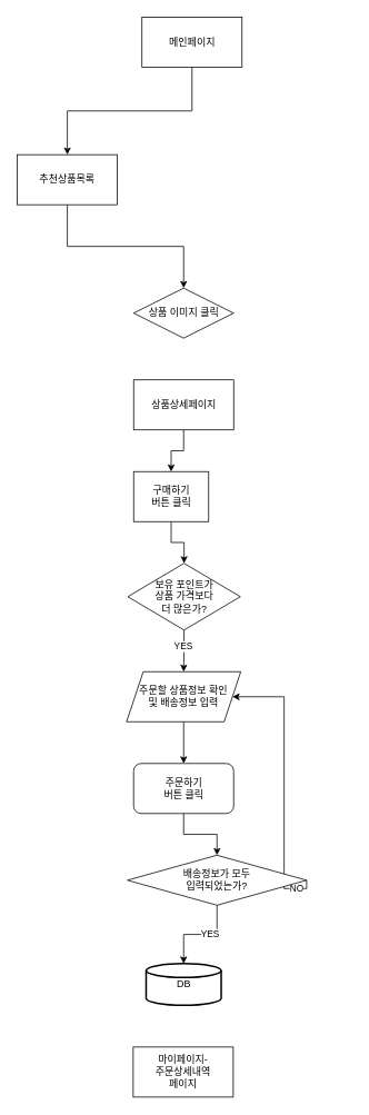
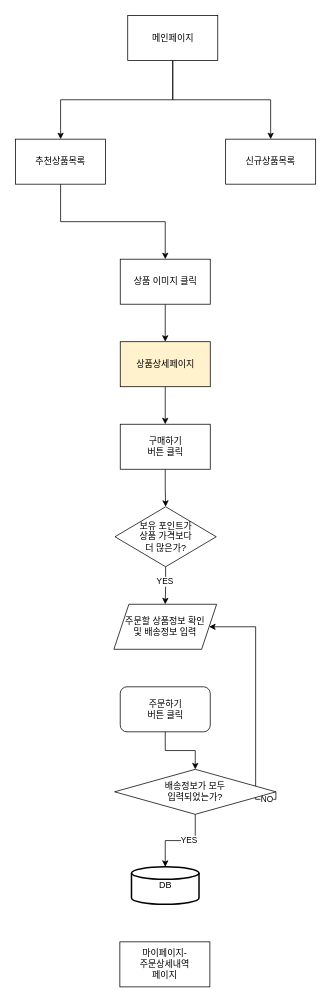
+ <mxCell id="3" style="edgeStyle=orthogonalEdgeStyle;rounded=0;orthogonalLoop=1;jettySize=auto;html=1;entryX=0.5;entryY=0;entryDx=0;entryDy=0;exitX=0.5;exitY=1;exitDx=0;exitDy=0;" edge="1" parent="1" source="4" target="7"><mxGeometry relative="1" as="geometry" /></mxCell>
+ <mxCell id="7" value="신규상품목록" style="rounded=0;whiteSpace=wrap;html=1;" vertex="1" parent="1"><mxGeometry x="300" y="185" width="120" height="60" as="geometry" /></mxCell>
- <mxCell id="9" value="상품 이미지 클릭" style="rhombus;whiteSpace=wrap;html=1;" vertex="1" parent="1"><mxGeometry x="159.5" y="345" width="120" height="60" as="geometry" /></mxCell>
+ <mxCell id="9" value="상품 이미지 클릭" style="rounded=0;whiteSpace=wrap;html=1;" vertex="1" parent="1"><mxGeometry x="159.5" y="345" width="120" height="60" as="geometry" /></mxCell>
+ <mxCell id="8" value="" style="edgeStyle=orthogonalEdgeStyle;rounded=0;orthogonalLoop=1;jettySize=auto;html=1;entryX=0.5;entryY=0;entryDx=0;entryDy=0;" edge="1" parent="1" source="9" target="11"><mxGeometry relative="1" as="geometry" /></mxCell>
- <mxCell id="11" value="상품상세페이지" style="rounded=0;whiteSpace=wrap;html=1;" vertex="1" parent="1"><mxGeometry x="159.5" y="455" width="120" height="60" as="geometry" /></mxCell>
+ <mxCell id="11" value="상품상세페이지" style="rounded=0;whiteSpace=wrap;html=1;fillColor=#fff2cc;" vertex="1" parent="1"><mxGeometry x="159.5" y="455" width="120" height="60" as="geometry" /></mxCell>
- <mxCell id="13" value="구매하기&lt;br&gt;버튼 클릭" style="rounded=0;whiteSpace=wrap;html=1;" vertex="1" parent="1"><mxGeometry x="159.5" y="565" width="90" height="60" as="geometry" /></mxCell>
+ <mxCell id="13" value="구매하기&lt;br&gt;버튼 클릭" style="rounded=0;whiteSpace=wrap;html=1;" vertex="1" parent="1"><mxGeometry x="159.5" y="565" width="120" height="60" as="geometry" /></mxCell>
- <mxCell id="14" value="" style="edgeStyle=orthogonalEdgeStyle;rounded=0;orthogonalLoop=1;jettySize=auto;html=1;entryX=0.5;entryY=0;entryDx=0;entryDy=0;" edge="1" parent="1" source="15" target="22"><mxGeometry relative="1" as="geometry"><mxPoint x="219.5" y="915" as="targetPoint" /></mxGeometry></mxCell>
